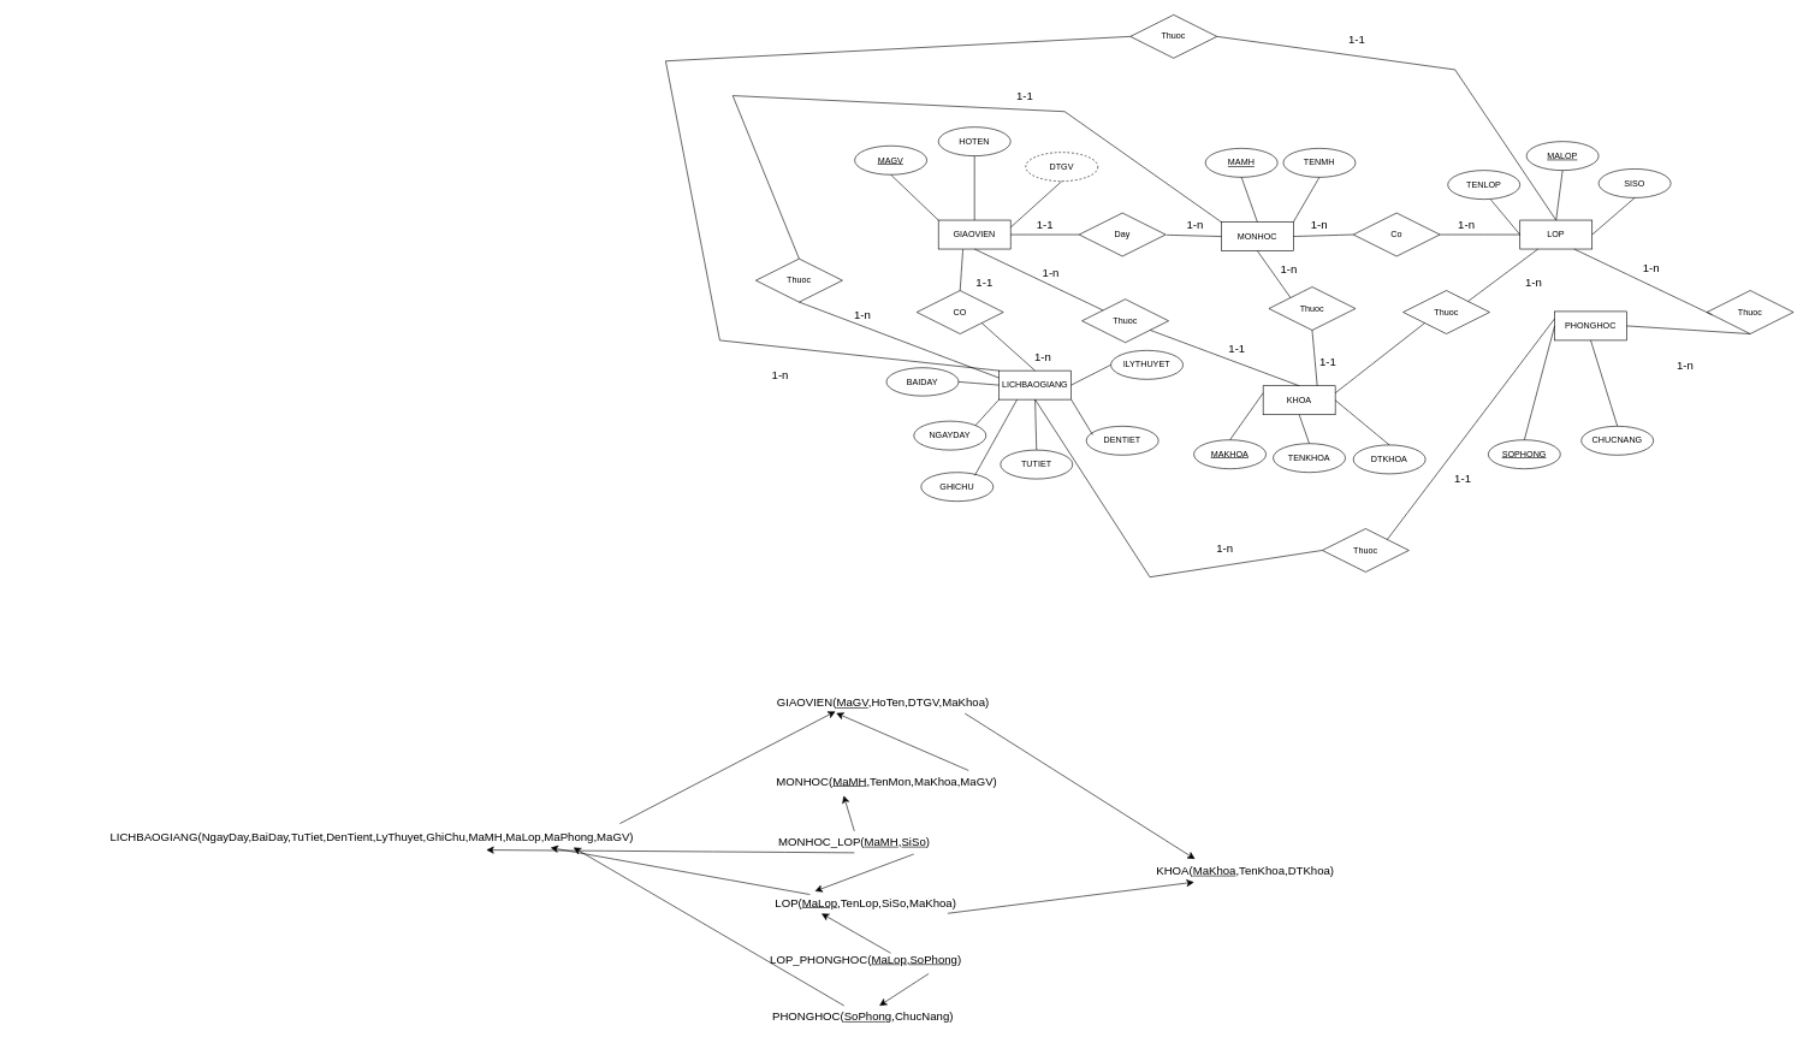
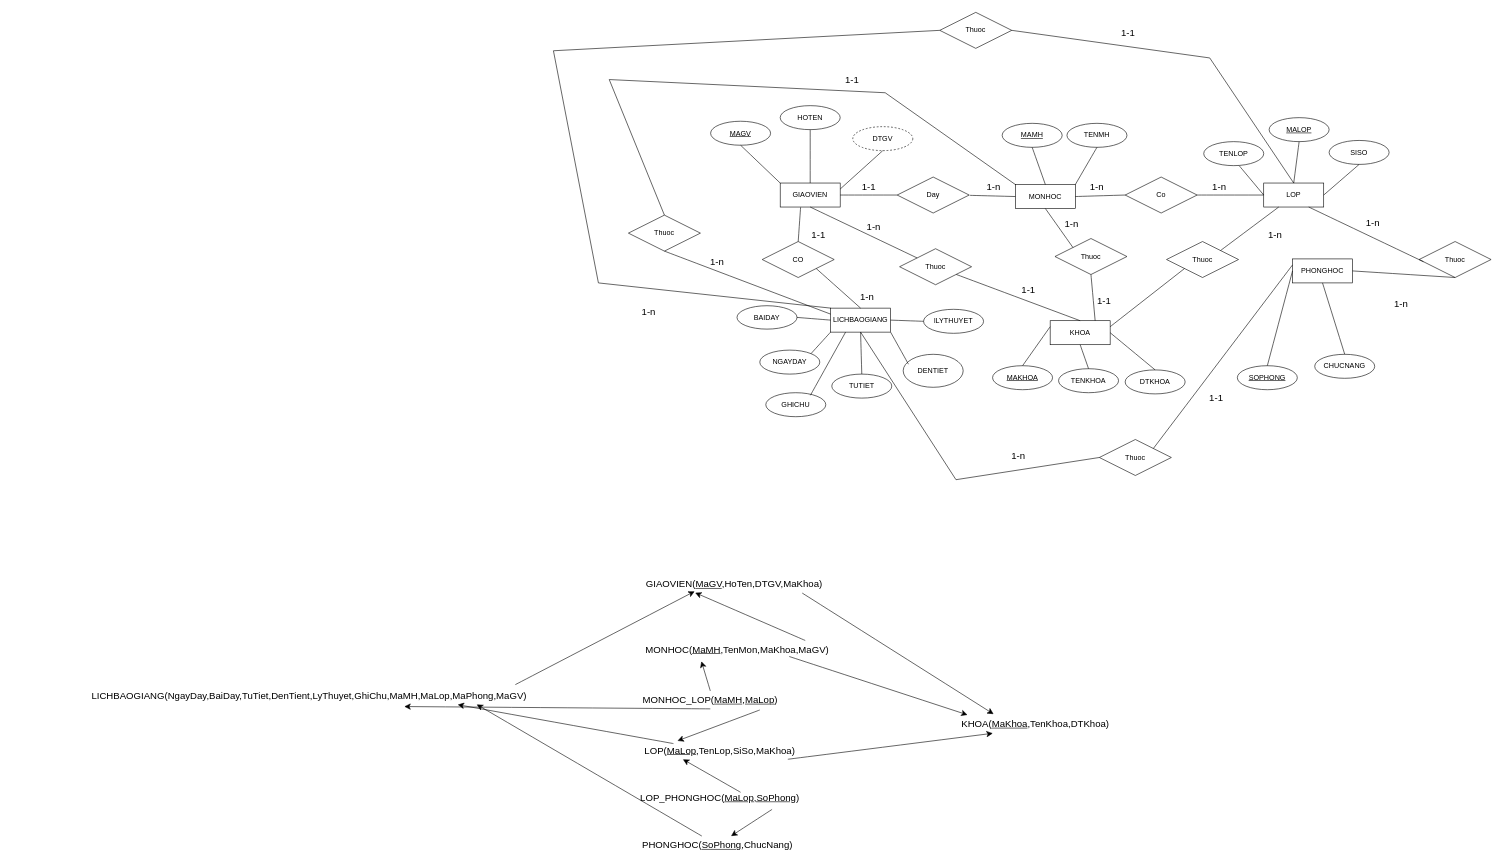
- <mxCell id="99" value="lLYTHUYET" style="ellipse;whiteSpace=wrap;html=1;align=center;" vertex="1" parent="1"><mxGeometry x="1539" y="485" width="100" height="40" as="geometry" /></mxCell>
+ <mxCell id="99" value="lLYTHUYET" style="ellipse;whiteSpace=wrap;html=1;align=center;" vertex="1" parent="1"><mxGeometry x="1539" y="515" width="100" height="40" as="geometry" /></mxCell>
- <mxCell id="36" value="DENTIET" style="ellipse;whiteSpace=wrap;html=1;align=center;" vertex="1" parent="1"><mxGeometry x="1505" y="590" width="100" height="40" as="geometry" /></mxCell>
+ <mxCell id="36" value="DENTIET" style="ellipse;whiteSpace=wrap;html=1;align=center;" vertex="1" parent="1"><mxGeometry x="1505" y="590" width="100" height="55" as="geometry" /></mxCell>
+ <mxCell id="105" value="" style="endArrow=classic;html=1;rounded=0;fontSize=12;startSize=8;endSize=8;curved=1;exitX=0.691;exitY=0.89;exitDx=0;exitDy=0;exitPerimeter=0;entryX=0.25;entryY=0;entryDx=0;entryDy=0;" edge="1" parent="1" source="92" target="97"><mxGeometry width="50" height="50" relative="1" as="geometry"><mxPoint x="1517" y="1339" as="sourcePoint" /><mxPoint x="1567" y="1289" as="targetPoint" /></mxGeometry></mxCell>
- <mxCell id="93" value="MONHOC_LOP(&lt;u&gt;MaMH&lt;/u&gt;,&lt;u&gt;SiSo&lt;/u&gt;)" style="text;html=1;align=center;verticalAlign=middle;whiteSpace=wrap;rounded=0;fontSize=16;" vertex="1" parent="1"><mxGeometry x="957" y="1151" width="453" height="30" as="geometry" /></mxCell>
+ <mxCell id="93" value="MONHOC_LOP(&lt;u&gt;MaMH&lt;/u&gt;,&lt;u&gt;MaLop&lt;/u&gt;)" style="text;html=1;align=center;verticalAlign=middle;whiteSpace=wrap;rounded=0;fontSize=16;" vertex="1" parent="1"><mxGeometry x="957" y="1151" width="453" height="30" as="geometry" /></mxCell>
